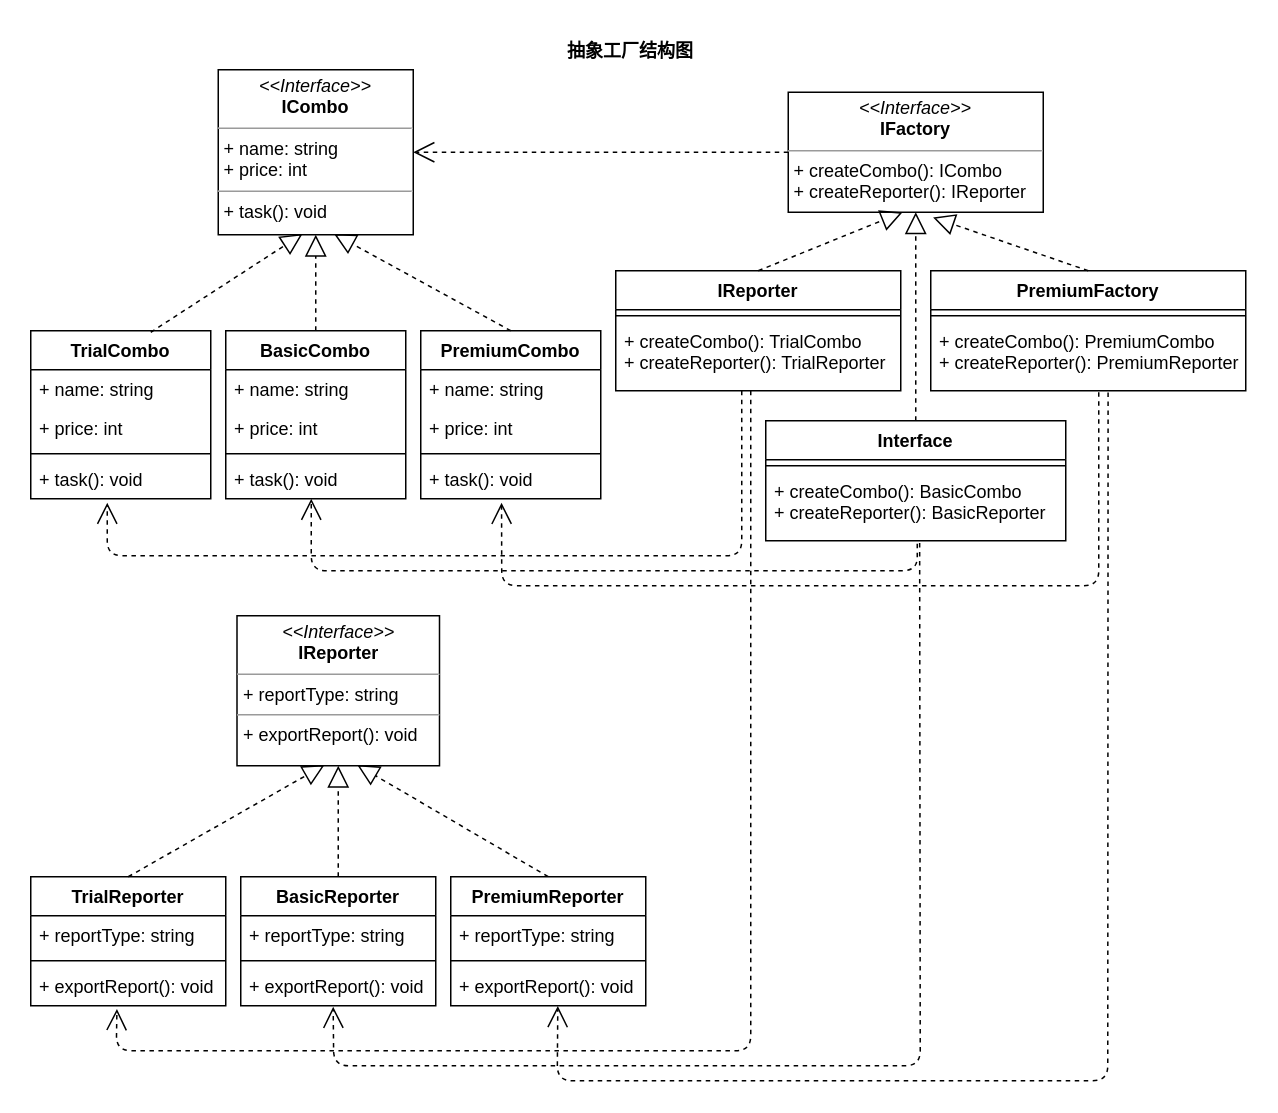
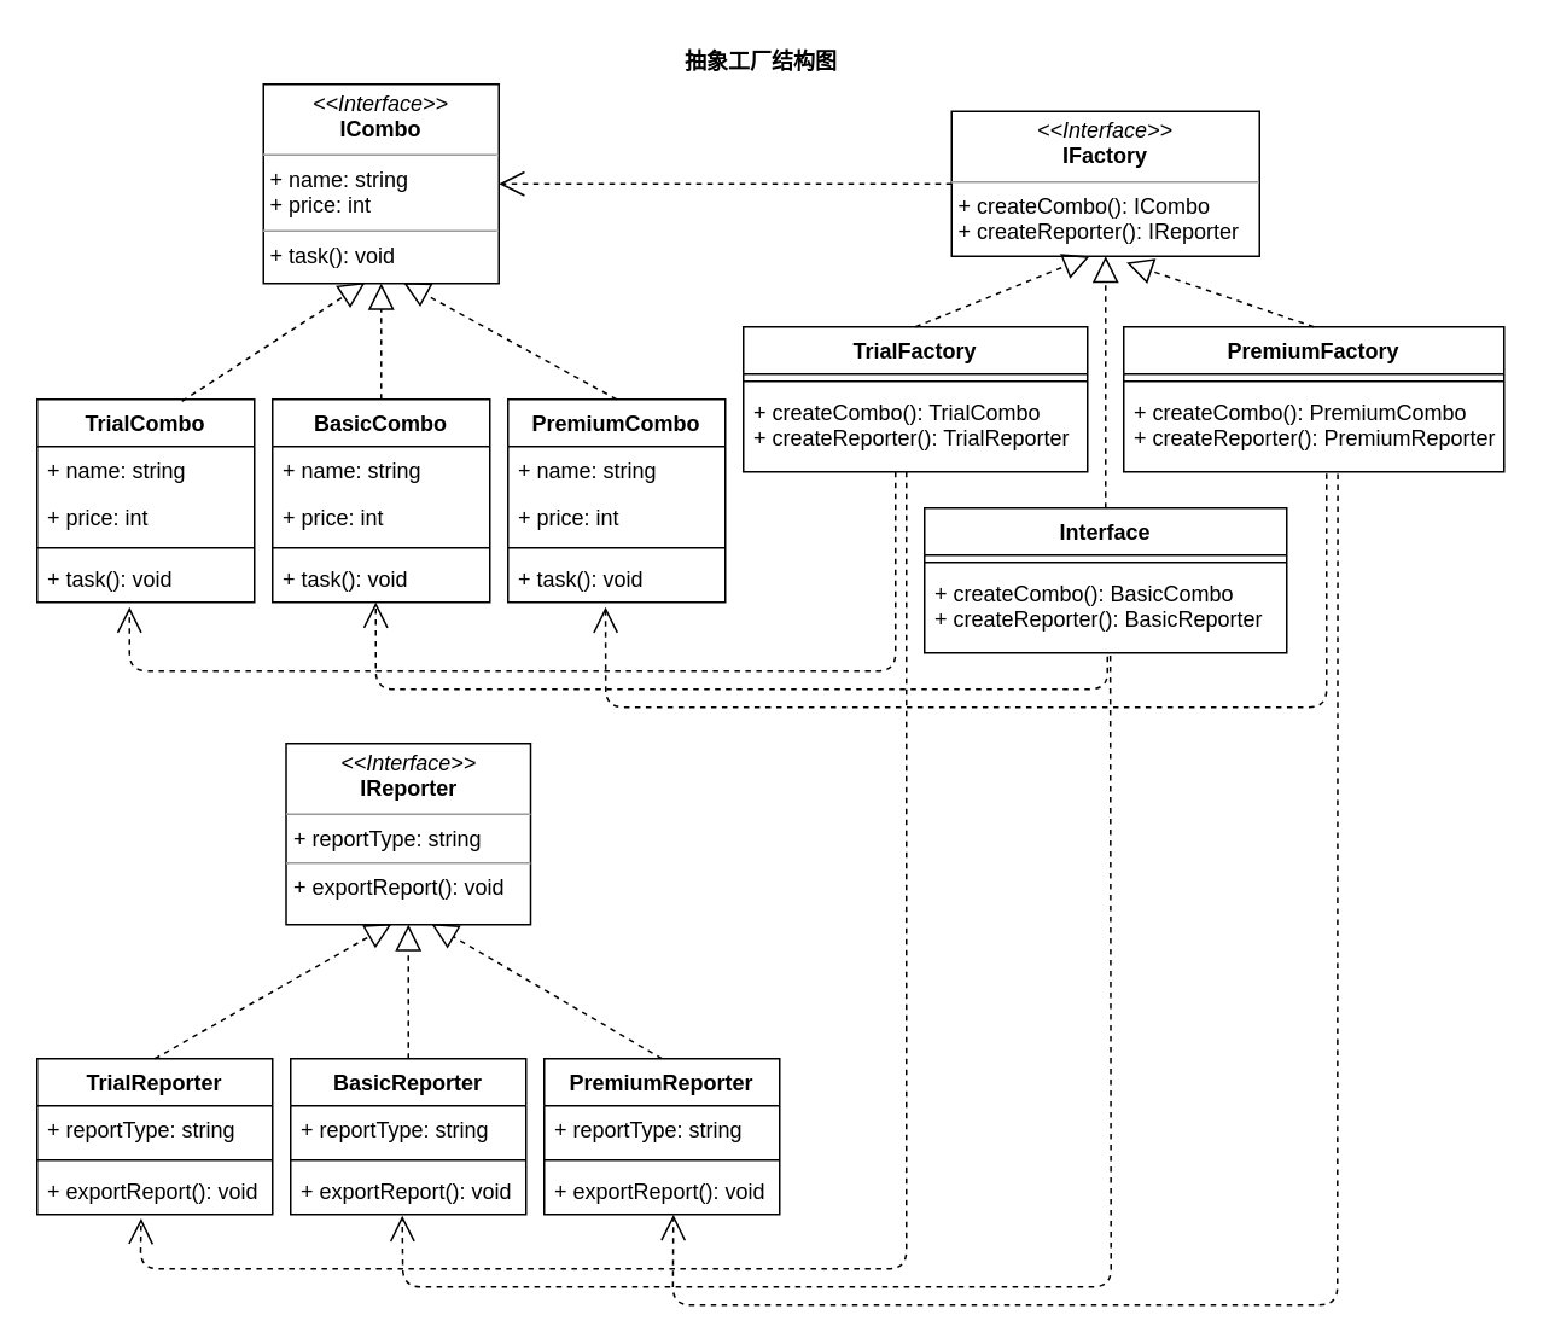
- <mxCell id="24" value="IReporter" style="swimlane;fontStyle=1;align=center;verticalAlign=top;childLayout=stackLayout;horizontal=1;startSize=26;horizontalStack=0;resizeParent=1;resizeParentMax=0;resizeLast=0;collapsible=1;marginBottom=0;" parent="1" vertex="1"><mxGeometry x="410" y="180" width="190" height="80" as="geometry" /></mxCell>
+ <mxCell id="24" value="TrialFactory" style="swimlane;fontStyle=1;align=center;verticalAlign=top;childLayout=stackLayout;horizontal=1;startSize=26;horizontalStack=0;resizeParent=1;resizeParentMax=0;resizeLast=0;collapsible=1;marginBottom=0;" parent="1" vertex="1"><mxGeometry x="410" y="180" width="190" height="80" as="geometry" /></mxCell>
